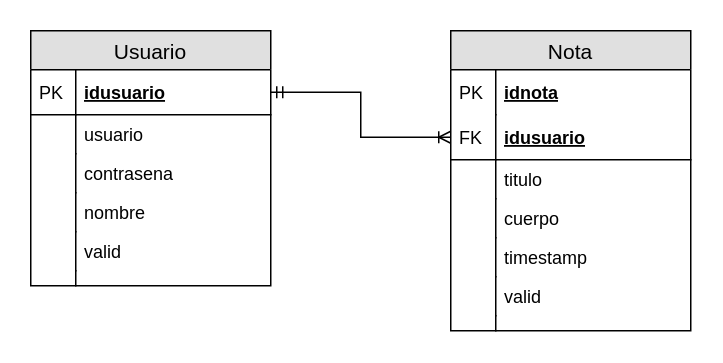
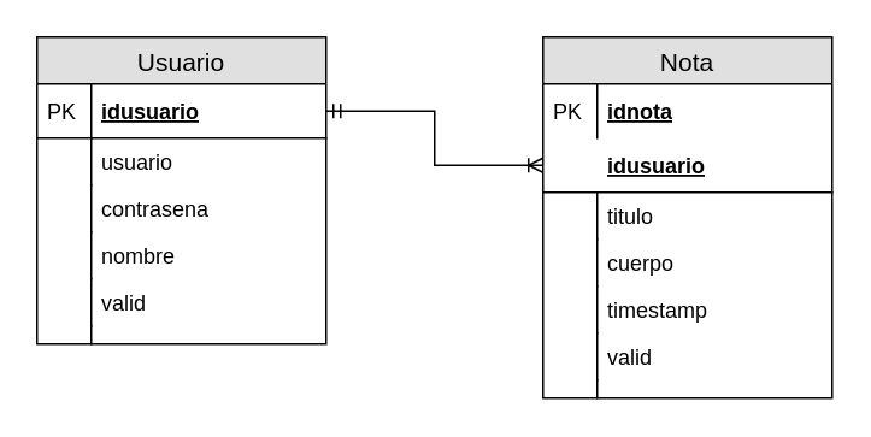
- <mxCell id="6" value="FK" style="shape=partialRectangle;top=0;left=0;bottom=0;fillColor=none;align=left;verticalAlign=middle;spacingLeft=4;spacingRight=4;overflow=hidden;rotatable=0;points=[];portConstraint=eastwest;part=1;fontSize=12;" parent="5" vertex="1" connectable="0"><mxGeometry width="30" height="30" as="geometry" /></mxCell>
